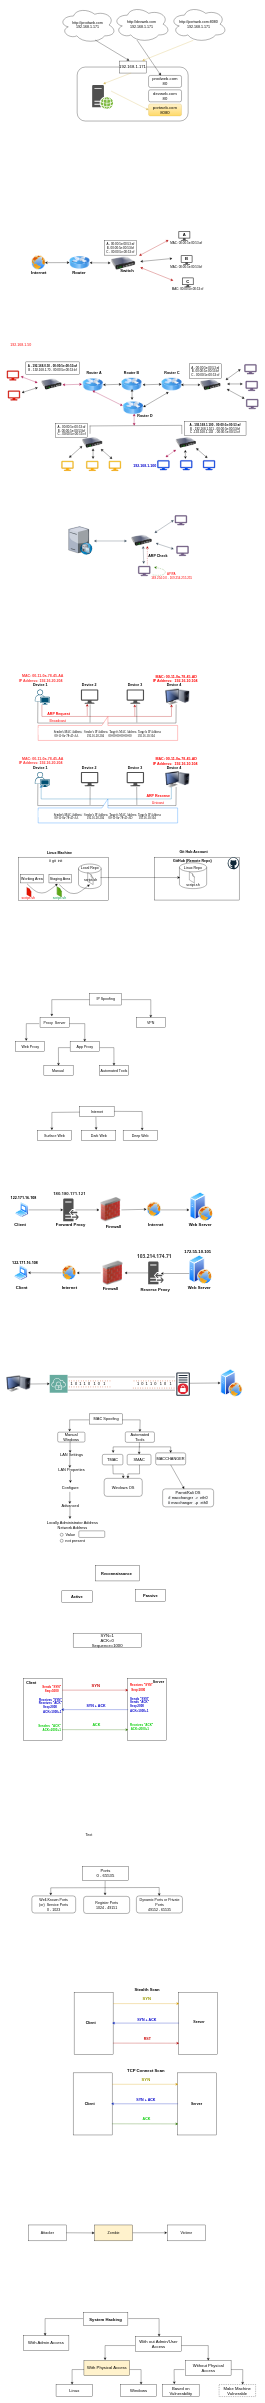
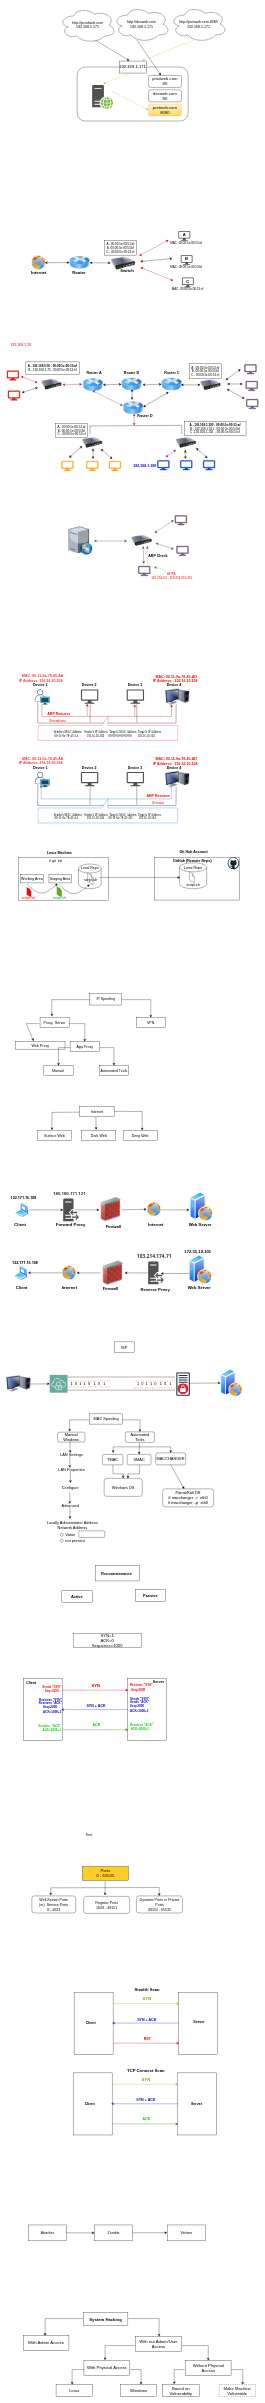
- <mxCell id="171" value="Web Proxy" style="rounded=0;whiteSpace=wrap;html=1;" parent="1" vertex="1"><mxGeometry x="50.5" y="3472" width="97.5" height="34" as="geometry" /></mxCell>
+ <mxCell id="171" value="Web Proxy" style="rounded=0;whiteSpace=wrap;html=1;" parent="1" vertex="1"><mxGeometry x="50.5" y="3472" width="165" height="25" as="geometry" /></mxCell>
+ <mxCell id="222" value="ISP" style="rounded=0;whiteSpace=wrap;html=1;strokeWidth=1;fontSize=13;fillColor=#FFFFFF;gradientColor=#FFFFFF;" parent="1" vertex="1"><mxGeometry x="379.25" y="4473" width="67.5" height="35" as="geometry" /></mxCell>
- <mxCell id="295" value="&lt;font style=&quot;font-size: 14px;&quot;&gt;Ports&lt;br&gt;0 - 65535&lt;/font&gt;" style="rounded=0;whiteSpace=wrap;html=1;fontSize=12;fontColor=#000000;" parent="1" vertex="1"><mxGeometry x="273.5" y="6222" width="153" height="46" as="geometry" /></mxCell>
+ <mxCell id="295" value="&lt;font style=&quot;font-size: 14px;&quot;&gt;Ports&lt;br&gt;0 - 65535&lt;/font&gt;" style="rounded=0;whiteSpace=wrap;html=1;fontSize=12;fontColor=#000000;fillColor=#ffcd28;" parent="1" vertex="1"><mxGeometry x="273.5" y="6222" width="153" height="46" as="geometry" /></mxCell>
- <mxCell id="324" value="Zombie" style="rounded=0;whiteSpace=wrap;html=1;fillColor=#fff2cc;" parent="1" vertex="1"><mxGeometry x="314" y="7417" width="127" height="53" as="geometry" /></mxCell>
+ <mxCell id="324" value="Zombie" style="rounded=0;whiteSpace=wrap;html=1;" parent="1" vertex="1"><mxGeometry x="314" y="7417" width="127" height="53" as="geometry" /></mxCell>
- <mxCell id="331" value="With Physical Access" style="rounded=0;whiteSpace=wrap;html=1;fontSize=14;fillColor=#fff2cc;" parent="1" vertex="1"><mxGeometry x="278.63" y="7869" width="152.5" height="50" as="geometry" /></mxCell>
+ <mxCell id="331" value="With Physical Access" style="rounded=0;whiteSpace=wrap;html=1;fontSize=14;" parent="1" vertex="1"><mxGeometry x="278.63" y="7869" width="152.5" height="50" as="geometry" /></mxCell>
